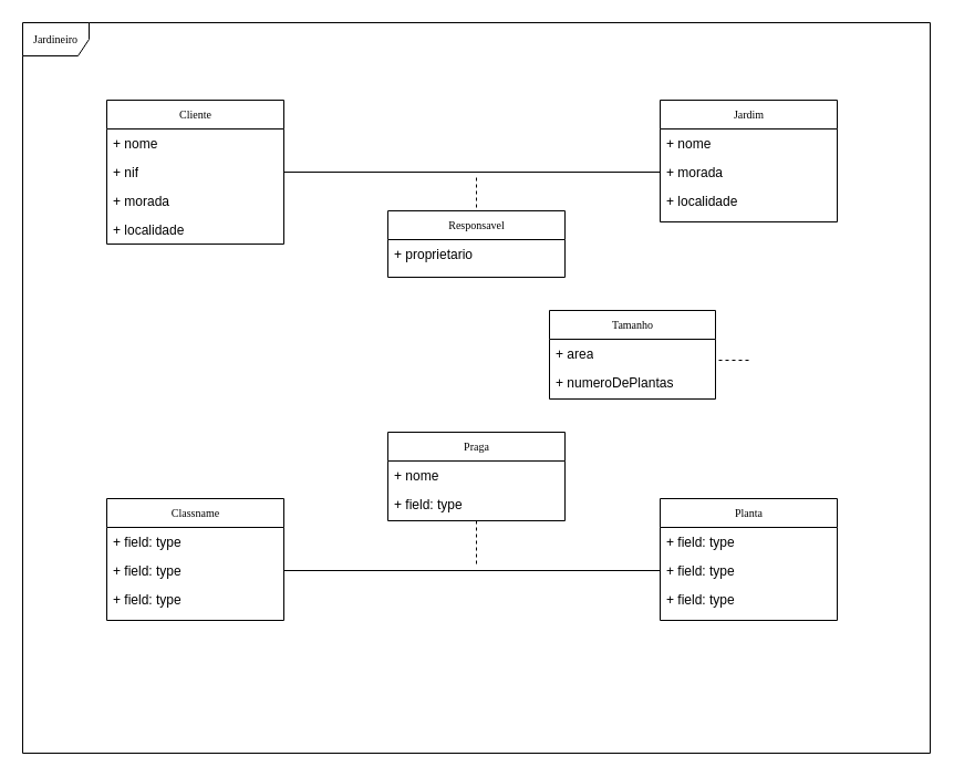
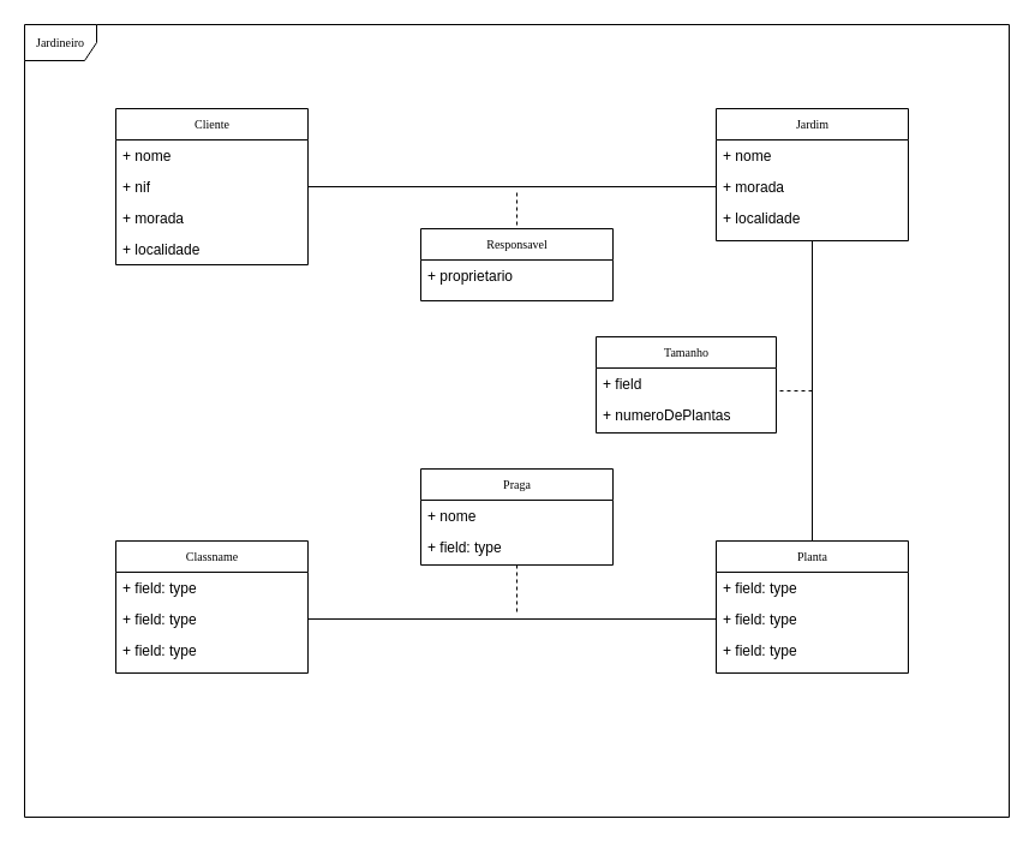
- <mxCell id="29" value="+ area" style="text;html=1;strokeColor=none;fillColor=none;align=left;verticalAlign=top;spacingLeft=4;spacingRight=4;whiteSpace=wrap;overflow=hidden;rotatable=0;points=[[0,0.5],[1,0.5]];portConstraint=eastwest;" vertex="1" parent="28"><mxGeometry y="26" width="150" height="26" as="geometry" /></mxCell>
+ <mxCell id="29" value="+ field" style="text;html=1;strokeColor=none;fillColor=none;align=left;verticalAlign=top;spacingLeft=4;spacingRight=4;whiteSpace=wrap;overflow=hidden;rotatable=0;points=[[0,0.5],[1,0.5]];portConstraint=eastwest;" vertex="1" parent="28"><mxGeometry y="26" width="150" height="26" as="geometry" /></mxCell>
+ <mxCell id="26" value="" style="endArrow=none;html=1;rounded=0;entryX=0.5;entryY=1;entryDx=0;entryDy=0;" edge="1" parent="1" source="21" target="10"><mxGeometry width="50" height="50" relative="1" as="geometry"><mxPoint x="436" y="450" as="sourcePoint" /><mxPoint x="486" y="400" as="targetPoint" /></mxGeometry></mxCell>
